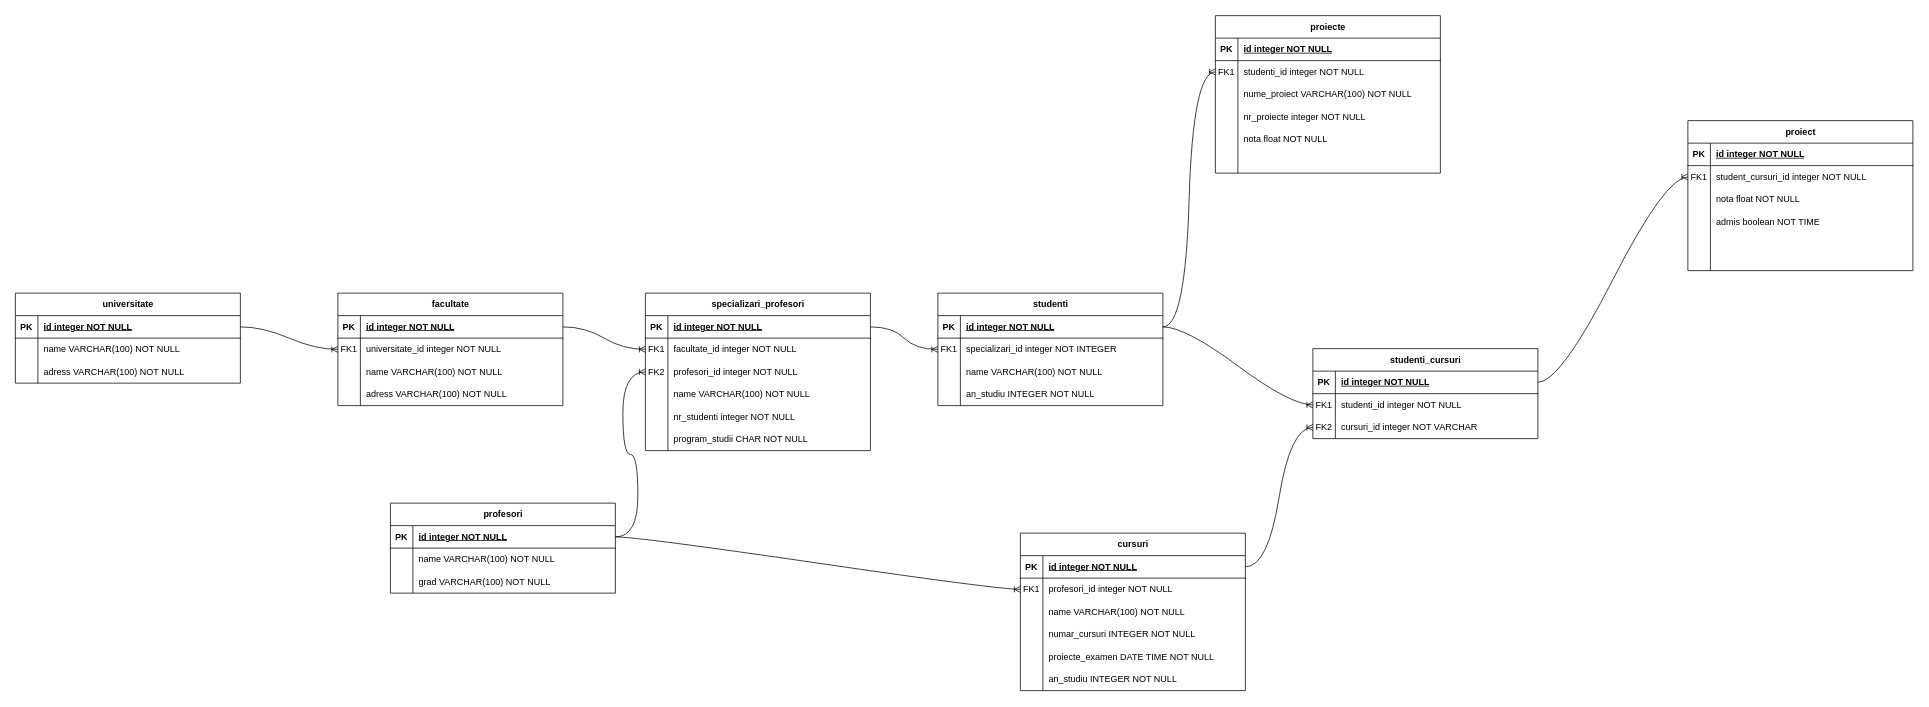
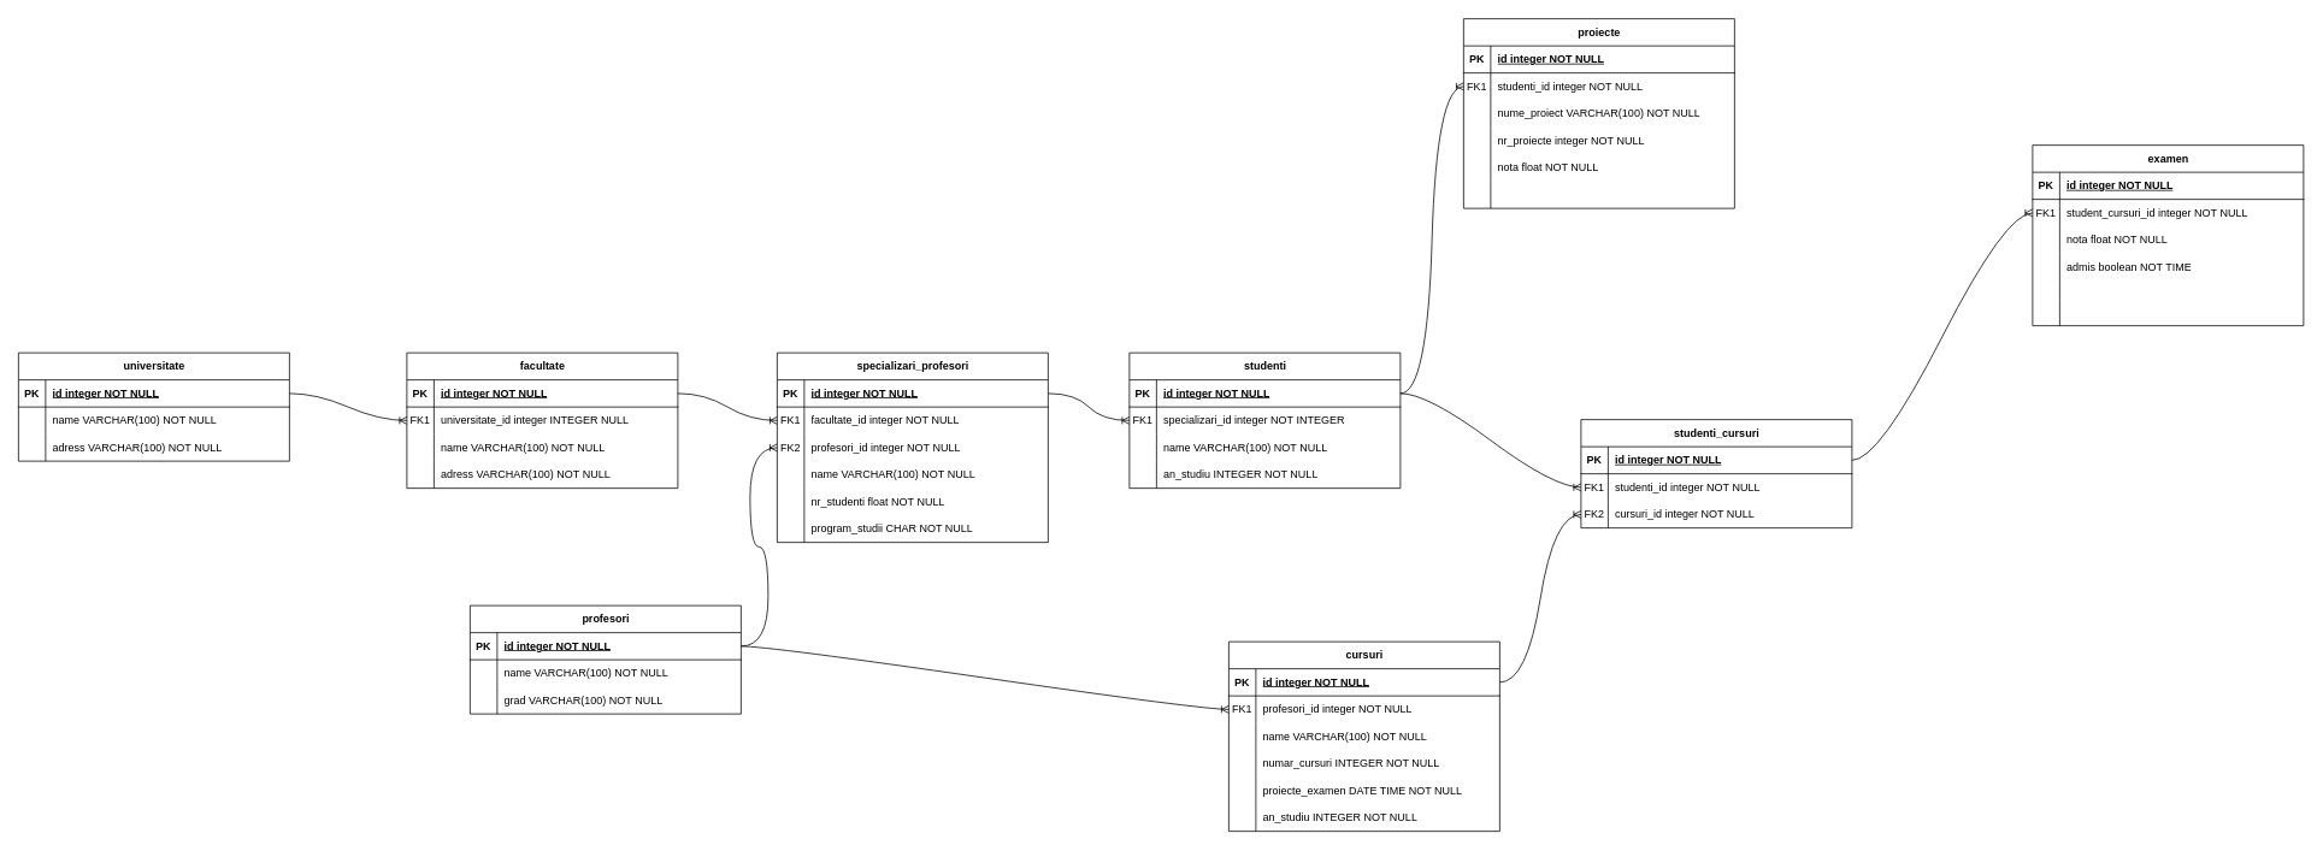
- <mxCell id="103" value="proiect" style="shape=table;startSize=30;container=1;collapsible=1;childLayout=tableLayout;fixedRows=1;rowLines=0;fontStyle=1;align=center;resizeLast=1;html=1;" vertex="1" parent="1"><mxGeometry x="2250" y="160" width="300" height="200" as="geometry" /></mxCell>
+ <mxCell id="103" value="examen" style="shape=table;startSize=30;container=1;collapsible=1;childLayout=tableLayout;fixedRows=1;rowLines=0;fontStyle=1;align=center;resizeLast=1;html=1;" vertex="1" parent="1"><mxGeometry x="2250" y="160" width="300" height="200" as="geometry" /></mxCell>
- <mxCell id="18" value="universitate_id integer NOT NULL" style="shape=partialRectangle;connectable=0;fillColor=none;top=0;left=0;bottom=0;right=0;align=left;spacingLeft=6;overflow=hidden;whiteSpace=wrap;html=1;" vertex="1" parent="16"><mxGeometry x="30" width="270" height="30" as="geometry"><mxRectangle width="270" height="30" as="alternateBounds" /></mxGeometry></mxCell>
+ <mxCell id="18" value="universitate_id integer INTEGER NULL" style="shape=partialRectangle;connectable=0;fillColor=none;top=0;left=0;bottom=0;right=0;align=left;spacingLeft=6;overflow=hidden;whiteSpace=wrap;html=1;" vertex="1" parent="16"><mxGeometry x="30" width="270" height="30" as="geometry"><mxRectangle width="270" height="30" as="alternateBounds" /></mxGeometry></mxCell>
- <mxCell id="40" value="nr_studenti integer NOT NULL" style="shape=partialRectangle;connectable=0;fillColor=none;top=0;left=0;bottom=0;right=0;align=left;spacingLeft=6;overflow=hidden;whiteSpace=wrap;html=1;" vertex="1" parent="38"><mxGeometry x="30" width="270" height="30" as="geometry"><mxRectangle width="270" height="30" as="alternateBounds" /></mxGeometry></mxCell>
+ <mxCell id="40" value="nr_studenti float NOT NULL" style="shape=partialRectangle;connectable=0;fillColor=none;top=0;left=0;bottom=0;right=0;align=left;spacingLeft=6;overflow=hidden;whiteSpace=wrap;html=1;" vertex="1" parent="38"><mxGeometry x="30" width="270" height="30" as="geometry"><mxRectangle width="270" height="30" as="alternateBounds" /></mxGeometry></mxCell>
- <mxCell id="76" value="cursuri_id integer NOT VARCHAR" style="shape=partialRectangle;connectable=0;fillColor=none;top=0;left=0;bottom=0;right=0;align=left;spacingLeft=6;overflow=hidden;whiteSpace=wrap;html=1;" vertex="1" parent="74"><mxGeometry x="30" width="270" height="30" as="geometry"><mxRectangle width="270" height="30" as="alternateBounds" /></mxGeometry></mxCell>
+ <mxCell id="76" value="cursuri_id integer NOT NULL" style="shape=partialRectangle;connectable=0;fillColor=none;top=0;left=0;bottom=0;right=0;align=left;spacingLeft=6;overflow=hidden;whiteSpace=wrap;html=1;" vertex="1" parent="74"><mxGeometry x="30" width="270" height="30" as="geometry"><mxRectangle width="270" height="30" as="alternateBounds" /></mxGeometry></mxCell>
